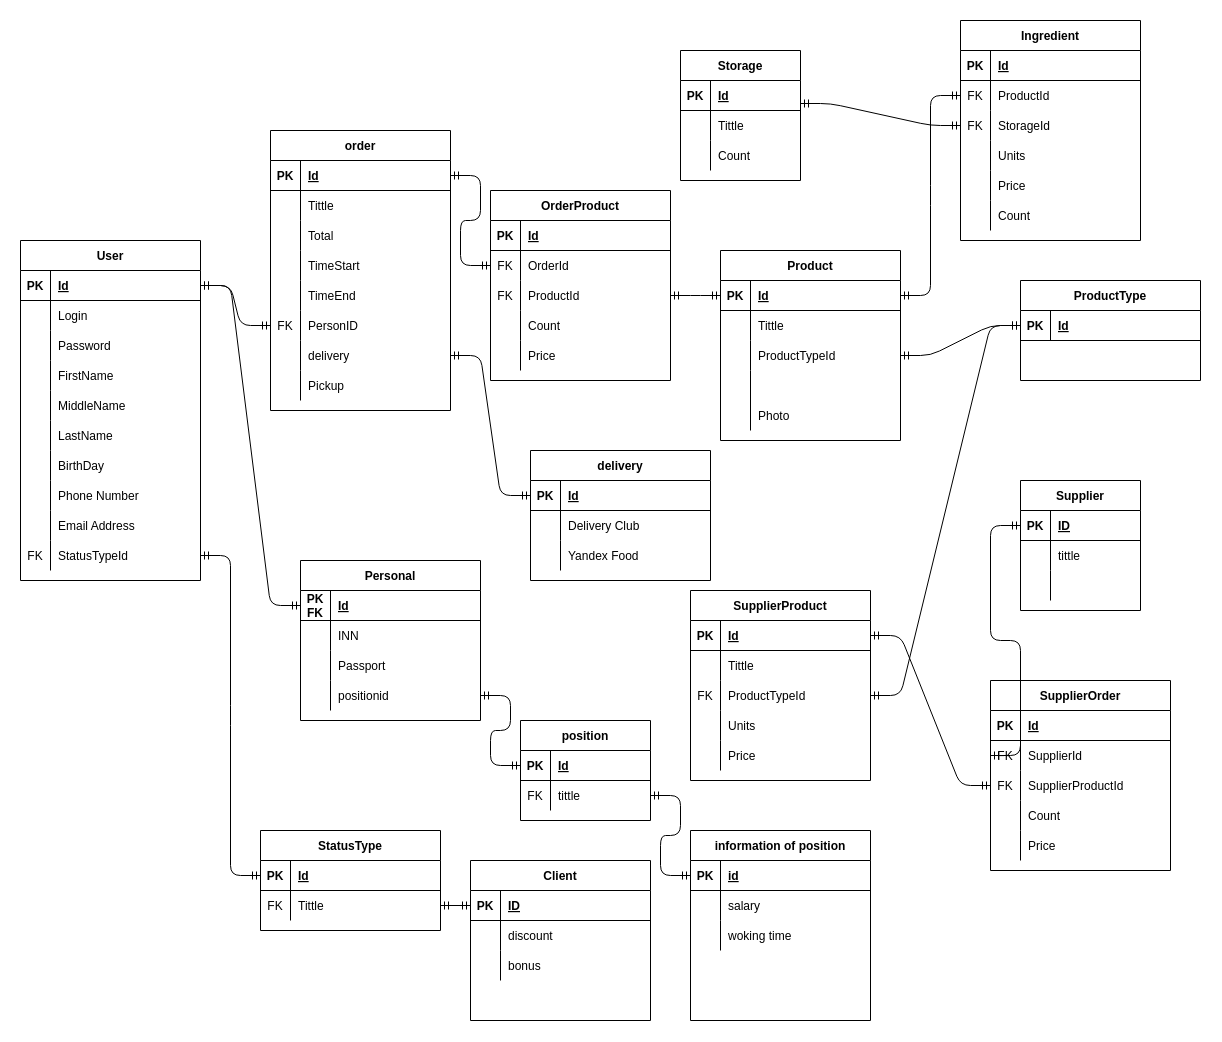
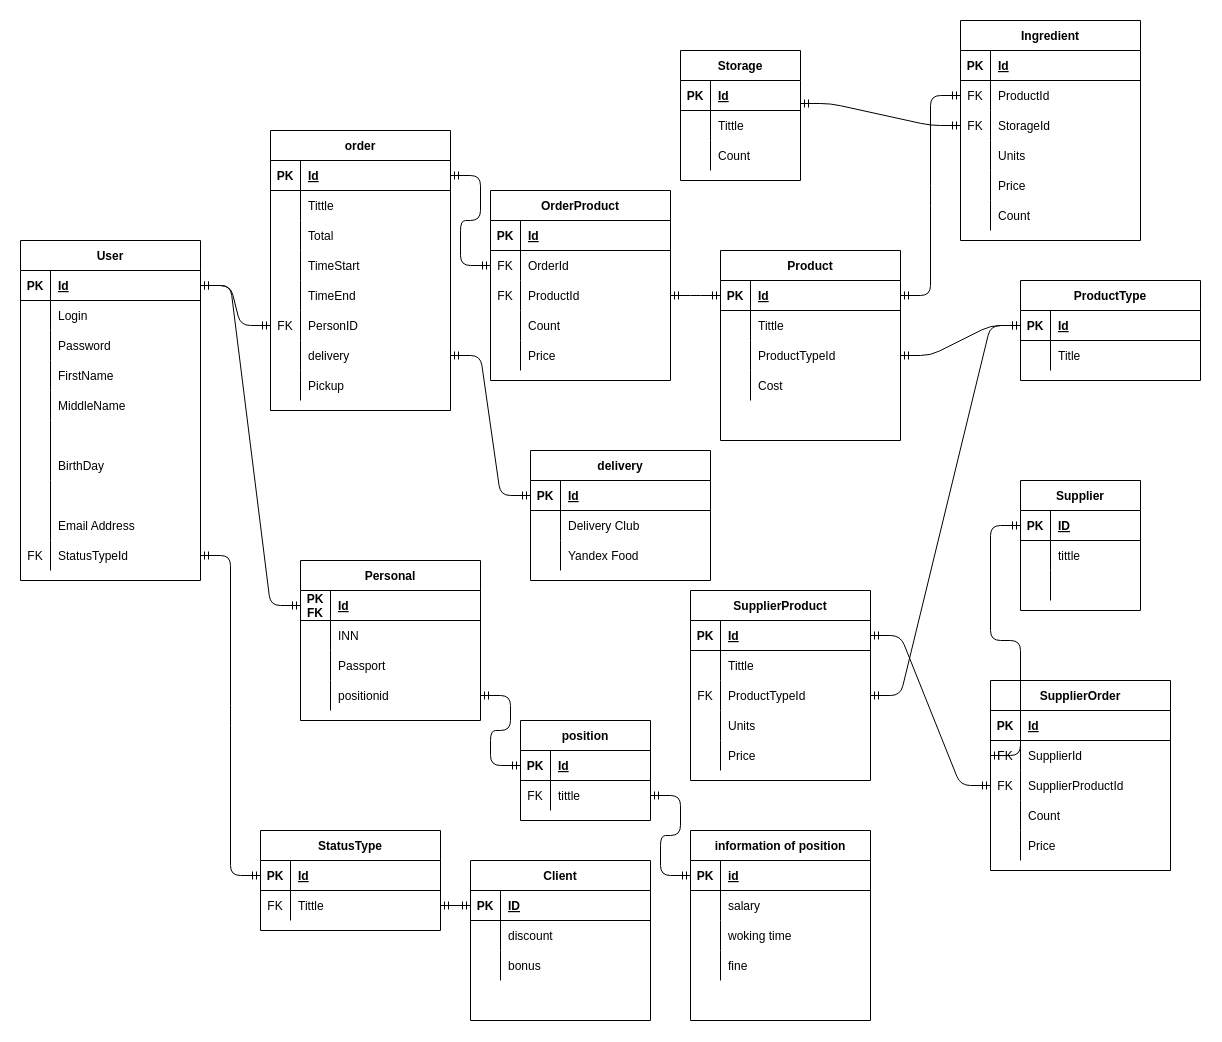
+ <mxCell id="115" value="Title" style="shape=partialRectangle;connectable=0;fillColor=none;top=0;left=0;bottom=0;right=0;align=left;spacingLeft=6;overflow=hidden;" parent="113" vertex="1"><mxGeometry x="30" width="150" height="30" as="geometry" /></mxCell>
+ <mxCell id="24" value="Cost" style="shape=partialRectangle;connectable=0;fillColor=none;top=0;left=0;bottom=0;right=0;align=left;spacingLeft=6;overflow=hidden;" parent="22" vertex="1"><mxGeometry x="30" width="150" height="30" as="geometry" /></mxCell>
- <mxCell id="27" value="Photo" style="shape=partialRectangle;connectable=0;fillColor=none;top=0;left=0;bottom=0;right=0;align=left;spacingLeft=6;overflow=hidden;" parent="25" vertex="1"><mxGeometry x="30" width="150" height="30" as="geometry" /></mxCell>
- <mxCell id="71" value="LastName" style="shape=partialRectangle;connectable=0;fillColor=none;top=0;left=0;bottom=0;right=0;align=left;spacingLeft=6;overflow=hidden;" parent="69" vertex="1"><mxGeometry x="30" width="150" height="30" as="geometry" /></mxCell>
- <mxCell id="77" value="Phone Number" style="shape=partialRectangle;connectable=0;fillColor=none;top=0;left=0;bottom=0;right=0;align=left;spacingLeft=6;overflow=hidden;" parent="75" vertex="1"><mxGeometry x="30" width="150" height="30" as="geometry" /></mxCell>
+ <mxCell id="229" value="fine" style="shape=partialRectangle;connectable=0;fillColor=none;top=0;left=0;bottom=0;right=0;align=left;spacingLeft=6;overflow=hidden;" parent="227" vertex="1"><mxGeometry x="30" width="150" height="30" as="geometry" /></mxCell>
